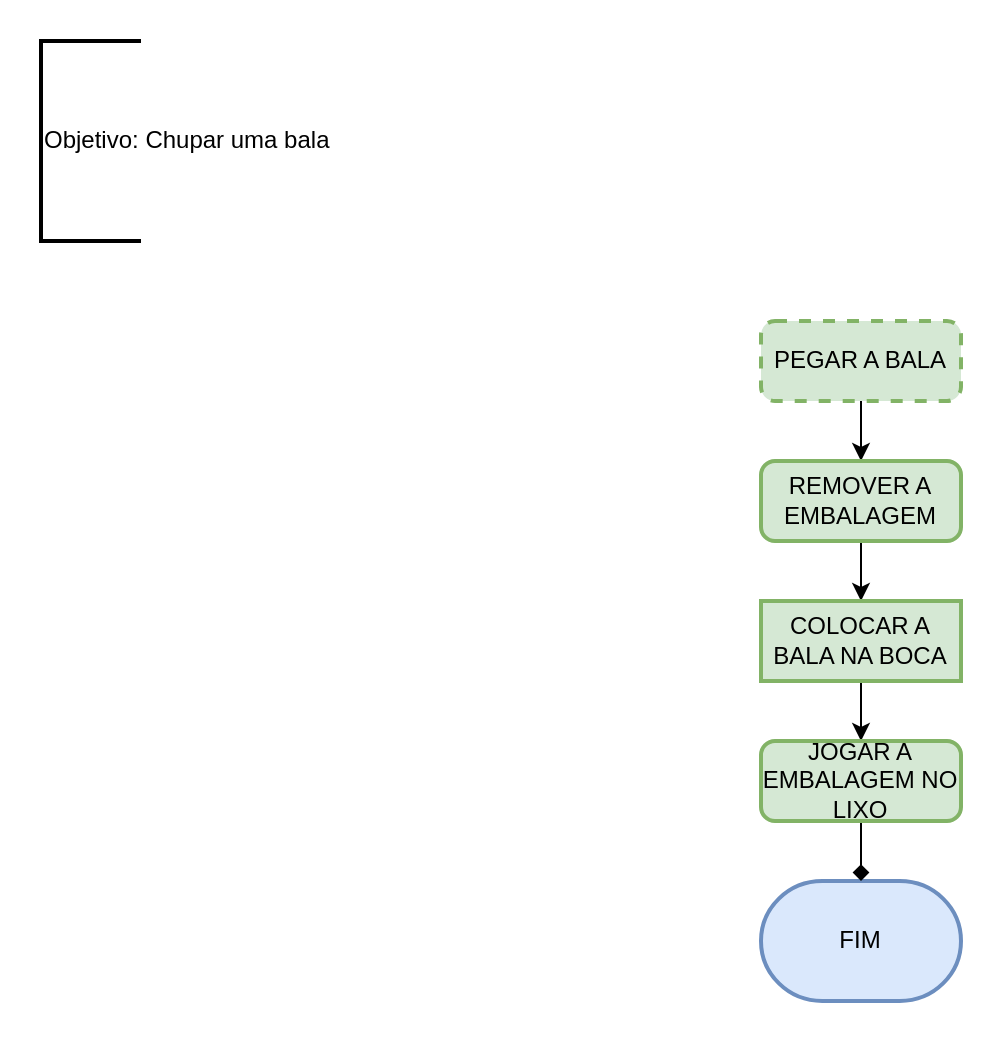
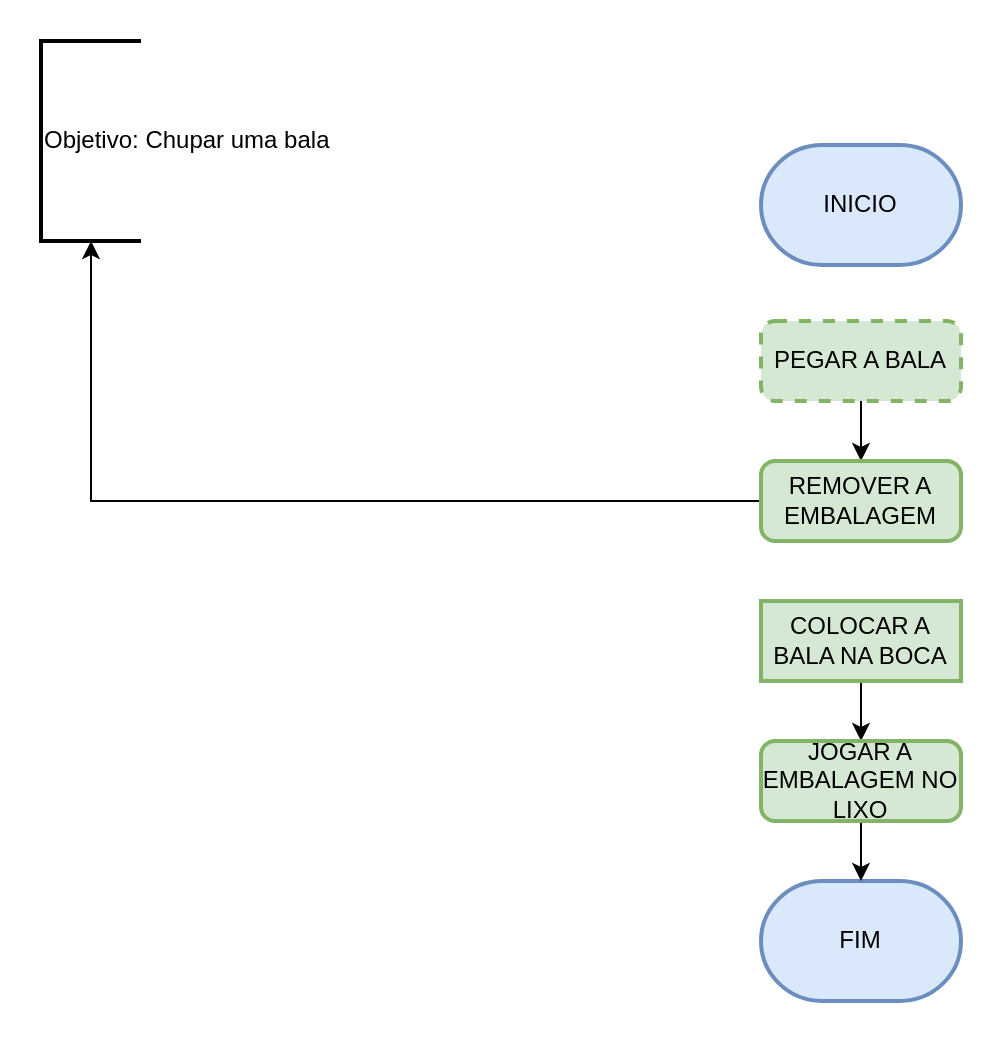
+ <mxCell id="3" value="INICIO" style="strokeWidth=2;html=1;shape=mxgraph.flowchart.terminator;whiteSpace=wrap;fillColor=#dae8fc;strokeColor=#6c8ebf;" vertex="1" parent="1"><mxGeometry x="380" y="72" width="100" height="60" as="geometry" /></mxCell>
- <mxCell id="7" style="edgeStyle=orthogonalEdgeStyle;rounded=0;orthogonalLoop=1;jettySize=auto;html=1;entryX=0.5;entryY=0;entryDx=0;entryDy=0;" edge="1" parent="1" source="8" target="10"><mxGeometry relative="1" as="geometry" /></mxCell>
+ <mxCell id="7" style="edgeStyle=orthogonalEdgeStyle;rounded=0;orthogonalLoop=1;jettySize=auto;html=1;" edge="1" parent="1" source="8" target="2"><mxGeometry relative="1" as="geometry" /></mxCell>
- <mxCell id="11" style="edgeStyle=orthogonalEdgeStyle;rounded=0;orthogonalLoop=1;jettySize=auto;html=1;exitX=0.5;exitY=1;exitDx=0;exitDy=0;entryX=0.5;entryY=0;entryDx=0;entryDy=0;entryPerimeter=0;endArrow=diamond;" edge="1" parent="1" source="12" target="4"><mxGeometry relative="1" as="geometry" /></mxCell>
+ <mxCell id="11" style="edgeStyle=orthogonalEdgeStyle;rounded=0;orthogonalLoop=1;jettySize=auto;html=1;exitX=0.5;exitY=1;exitDx=0;exitDy=0;entryX=0.5;entryY=0;entryDx=0;entryDy=0;entryPerimeter=0;" edge="1" parent="1" source="12" target="4"><mxGeometry relative="1" as="geometry" /></mxCell>
